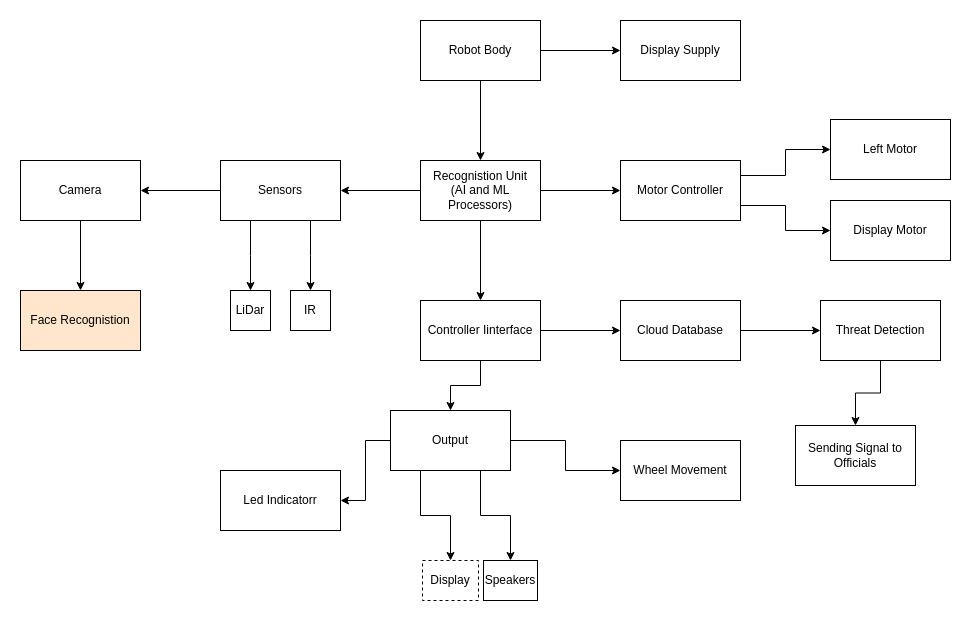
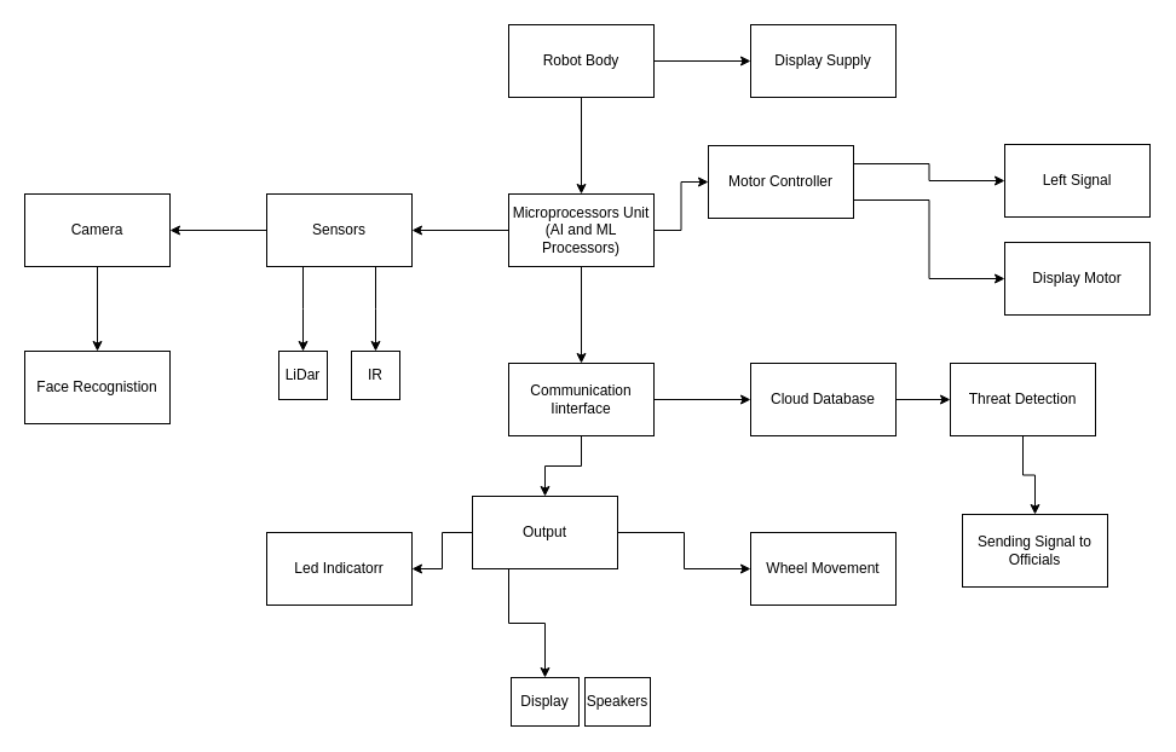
- <mxCell id="39" value="Left Motor" style="rounded=0;whiteSpace=wrap;html=1;" vertex="1" parent="1"><mxGeometry x="830" y="119" width="120" height="60" as="geometry" /></mxCell>
+ <mxCell id="39" value="Left Signal" style="rounded=0;whiteSpace=wrap;html=1;" vertex="1" parent="1"><mxGeometry x="830" y="119" width="120" height="60" as="geometry" /></mxCell>
- <mxCell id="8" value="Recognistion Unit&lt;br&gt;(AI and ML Processors)" style="rounded=0;whiteSpace=wrap;html=1;" parent="1" vertex="1"><mxGeometry x="420" y="160" width="120" height="60" as="geometry" /></mxCell>
+ <mxCell id="8" value="Microprocessors Unit&lt;br&gt;(AI and ML Processors)" style="rounded=0;whiteSpace=wrap;html=1;" parent="1" vertex="1"><mxGeometry x="420" y="160" width="120" height="60" as="geometry" /></mxCell>
- <mxCell id="28" value="Motor Controller" style="rounded=0;whiteSpace=wrap;html=1;" parent="1" vertex="1"><mxGeometry x="620" y="160" width="120" height="60" as="geometry" /></mxCell>
+ <mxCell id="28" value="Motor Controller" style="rounded=0;whiteSpace=wrap;html=1;" parent="1" vertex="1"><mxGeometry x="585" y="120" width="120" height="60" as="geometry" /></mxCell>
- <mxCell id="37" value="Face Recognistion" style="rounded=0;whiteSpace=wrap;html=1;fillColor=#ffe6cc;" parent="1" vertex="1"><mxGeometry x="20" y="290" width="120" height="60" as="geometry" /></mxCell>
+ <mxCell id="37" value="Face Recognistion" style="rounded=0;whiteSpace=wrap;html=1;" parent="1" vertex="1"><mxGeometry x="20" y="290" width="120" height="60" as="geometry" /></mxCell>
- <mxCell id="11" value="Controller Iinterface" style="rounded=0;whiteSpace=wrap;html=1;" parent="1" vertex="1"><mxGeometry x="420" y="300" width="120" height="60" as="geometry" /></mxCell>
+ <mxCell id="11" value="Communication Iinterface" style="rounded=0;whiteSpace=wrap;html=1;" parent="1" vertex="1"><mxGeometry x="420" y="300" width="120" height="60" as="geometry" /></mxCell>
- <mxCell id="34" value="Threat Detection" style="rounded=0;whiteSpace=wrap;html=1;" parent="1" vertex="1"><mxGeometry x="820" y="300" width="120" height="60" as="geometry" /></mxCell>
+ <mxCell id="34" value="Threat Detection" style="rounded=0;whiteSpace=wrap;html=1;" parent="1" vertex="1"><mxGeometry x="785" y="300" width="120" height="60" as="geometry" /></mxCell>
- <mxCell id="29" value="Led Indicatorr" style="rounded=0;whiteSpace=wrap;html=1;" parent="1" vertex="1"><mxGeometry x="220" y="470" width="120" height="60" as="geometry" /></mxCell>
+ <mxCell id="29" value="Led Indicatorr" style="rounded=0;whiteSpace=wrap;html=1;" parent="1" vertex="1"><mxGeometry x="220" y="440" width="120" height="60" as="geometry" /></mxCell>
- <mxCell id="19" style="edgeStyle=orthogonalEdgeStyle;rounded=0;orthogonalLoop=1;jettySize=auto;html=1;exitX=0.75;exitY=1;exitDx=0;exitDy=0;entryX=0.5;entryY=0;entryDx=0;entryDy=0;" parent="1" source="22" target="24" edge="1"><mxGeometry relative="1" as="geometry" /></mxCell>
- <mxCell id="23" value="Display" style="rounded=0;whiteSpace=wrap;html=1;dashed=1;" parent="1" vertex="1"><mxGeometry x="422" y="560" width="56" height="40" as="geometry" /></mxCell>
+ <mxCell id="23" value="Display" style="rounded=0;whiteSpace=wrap;html=1;" parent="1" vertex="1"><mxGeometry x="422" y="560" width="56" height="40" as="geometry" /></mxCell>
